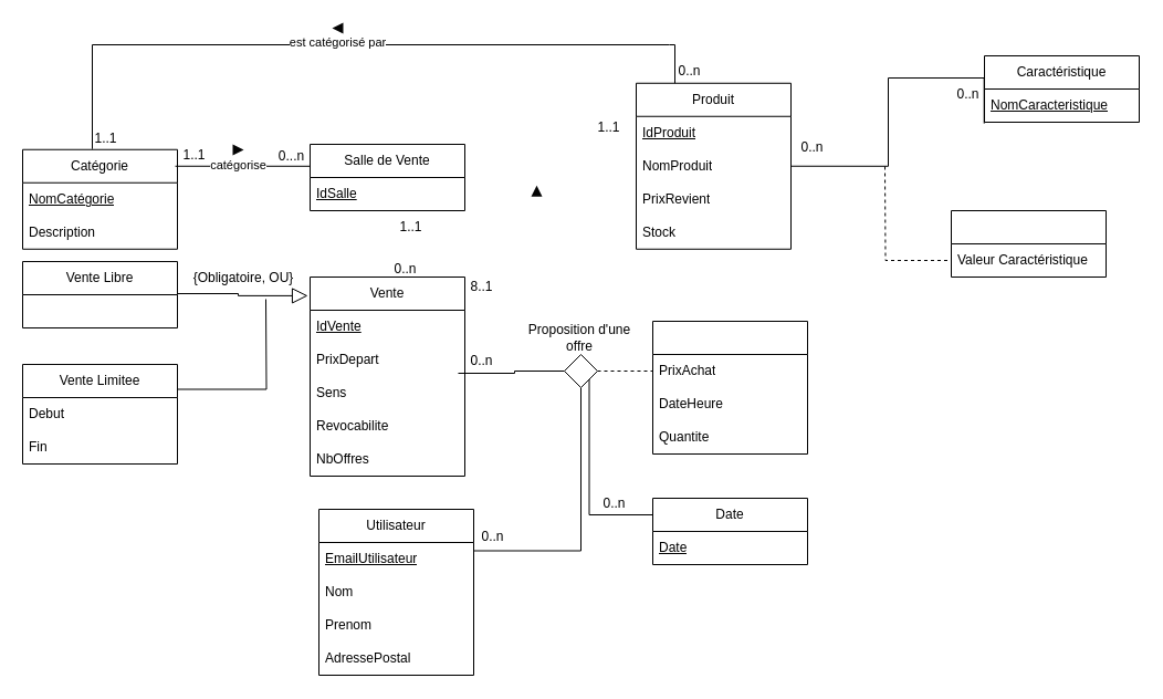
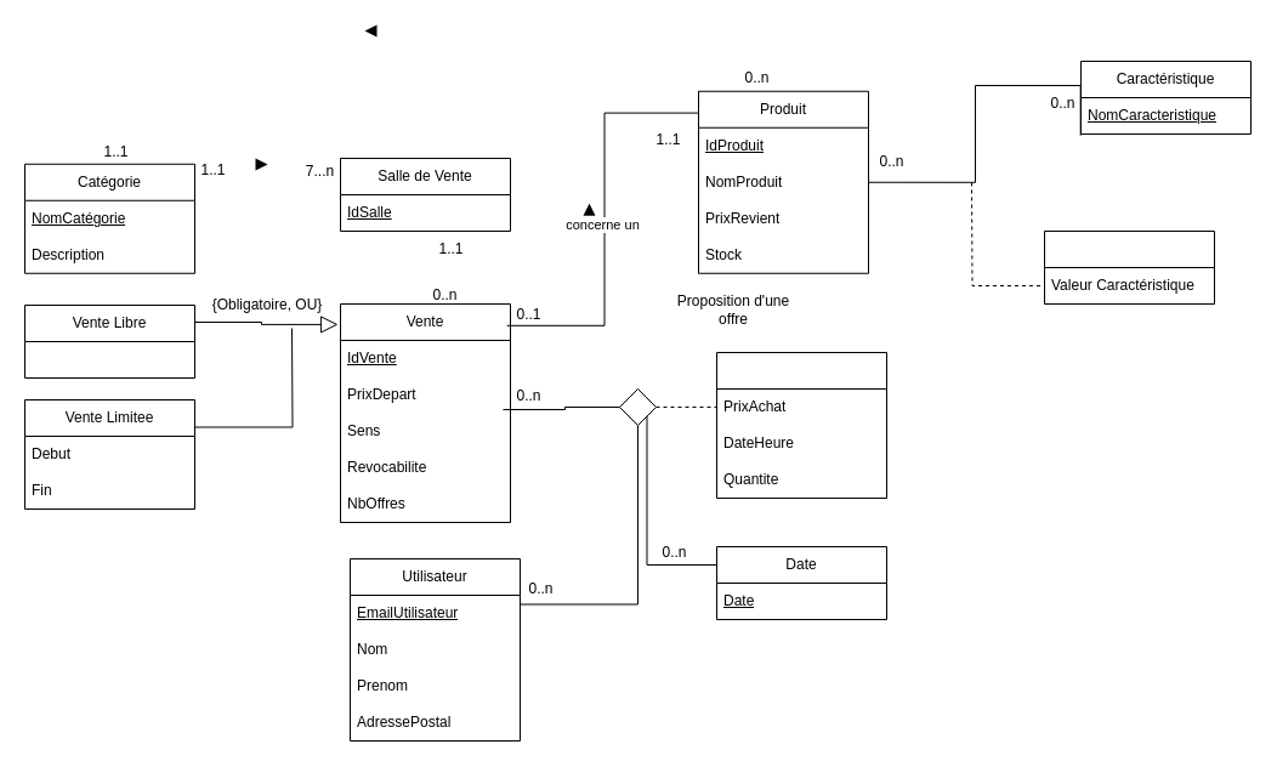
- <mxCell id="48" style="edgeStyle=orthogonalEdgeStyle;rounded=0;orthogonalLoop=1;jettySize=auto;html=1;exitX=0.25;exitY=0;exitDx=0;exitDy=0;entryX=0.45;entryY=-0.006;entryDx=0;entryDy=0;entryPerimeter=0;endArrow=none;endFill=0;" parent="1" source="2" target="34" edge="1"><mxGeometry relative="1" as="geometry"><Array as="points"><mxPoint x="605" y="40" /><mxPoint x="143" y="40" /></Array></mxGeometry></mxCell>
- <mxCell id="49" value="est catégorisé par" style="edgeLabel;html=1;align=center;verticalAlign=middle;resizable=0;points=[];" parent="48" vertex="1" connectable="0"><mxGeometry x="0.036" y="-3" relative="1" as="geometry"><mxPoint as="offset" /></mxGeometry></mxCell>
- <mxCell id="40" value="0...n" style="text;html=1;align=center;verticalAlign=middle;resizable=0;points=[];autosize=1;strokeColor=none;fillColor=none;" parent="1" vertex="1"><mxGeometry x="238" y="126" width="50" height="30" as="geometry" /></mxCell>
+ <mxCell id="40" value="7...n" style="text;html=1;align=center;verticalAlign=middle;resizable=0;points=[];autosize=1;strokeColor=none;fillColor=none;" parent="1" vertex="1"><mxGeometry x="238" y="126" width="50" height="30" as="geometry" /></mxCell>
- <mxCell id="37" style="edgeStyle=orthogonalEdgeStyle;rounded=0;orthogonalLoop=1;jettySize=auto;html=1;exitX=0;exitY=0.25;exitDx=0;exitDy=0;entryX=0.986;entryY=0.167;entryDx=0;entryDy=0;entryPerimeter=0;endArrow=none;endFill=0;" parent="1" source="19" target="34" edge="1"><mxGeometry relative="1" as="geometry"><Array as="points"><mxPoint x="280" y="150" /></Array></mxGeometry></mxCell>
- <mxCell id="38" value="catégorise" style="edgeLabel;html=1;align=center;verticalAlign=middle;resizable=0;points=[];" parent="37" vertex="1" connectable="0"><mxGeometry x="0.101" y="-1" relative="1" as="geometry"><mxPoint as="offset" /></mxGeometry></mxCell>
+ <mxCell id="46" style="edgeStyle=orthogonalEdgeStyle;rounded=0;orthogonalLoop=1;jettySize=auto;html=1;exitX=0.98;exitY=0.099;exitDx=0;exitDy=0;entryX=0.004;entryY=0.119;entryDx=0;entryDy=0;entryPerimeter=0;exitPerimeter=0;endArrow=none;endFill=0;" parent="1" source="12" target="2" edge="1"><mxGeometry relative="1" as="geometry" /></mxCell>
+ <mxCell id="47" value="concerne un" style="edgeLabel;html=1;align=center;verticalAlign=middle;resizable=0;points=[];" parent="46" vertex="1" connectable="0"><mxGeometry x="-0.016" y="3" relative="1" as="geometry"><mxPoint x="1" as="offset" /></mxGeometry></mxCell>
- <mxCell id="44" value="8..1" style="text;html=1;align=center;verticalAlign=middle;resizable=0;points=[];autosize=1;strokeColor=none;fillColor=none;" parent="1" vertex="1"><mxGeometry x="415" y="244" width="40" height="30" as="geometry" /></mxCell>
+ <mxCell id="44" value="0..1" style="text;html=1;align=center;verticalAlign=middle;resizable=0;points=[];autosize=1;strokeColor=none;fillColor=none;" parent="1" vertex="1"><mxGeometry x="415" y="244" width="40" height="30" as="geometry" /></mxCell>
- <mxCell id="11" value="Vente Libre" style="swimlane;fontStyle=0;childLayout=stackLayout;horizontal=1;startSize=30;horizontalStack=0;resizeParent=1;resizeParentMax=0;resizeLast=0;collapsible=1;marginBottom=0;whiteSpace=wrap;html=1;" parent="1" vertex="1"><mxGeometry x="20" y="236" width="140" height="60" as="geometry" /></mxCell>
+ <mxCell id="11" value="Vente Libre" style="swimlane;fontStyle=0;childLayout=stackLayout;horizontal=1;startSize=30;horizontalStack=0;resizeParent=1;resizeParentMax=0;resizeLast=0;collapsible=1;marginBottom=0;whiteSpace=wrap;html=1;" parent="1" vertex="1"><mxGeometry x="20" y="251" width="140" height="60" as="geometry" /></mxCell>
- <mxCell id="56" value="Proposition d'une offre" style="text;html=1;align=center;verticalAlign=middle;whiteSpace=wrap;rounded=0;" parent="1" vertex="1"><mxGeometry x="474" y="292" width="100" height="25" as="geometry" /></mxCell>
+ <mxCell id="56" value="Proposition d'une offre" style="text;html=1;align=center;verticalAlign=middle;whiteSpace=wrap;rounded=0;" parent="1" vertex="1"><mxGeometry x="554" y="242" width="100" height="25" as="geometry" /></mxCell>
